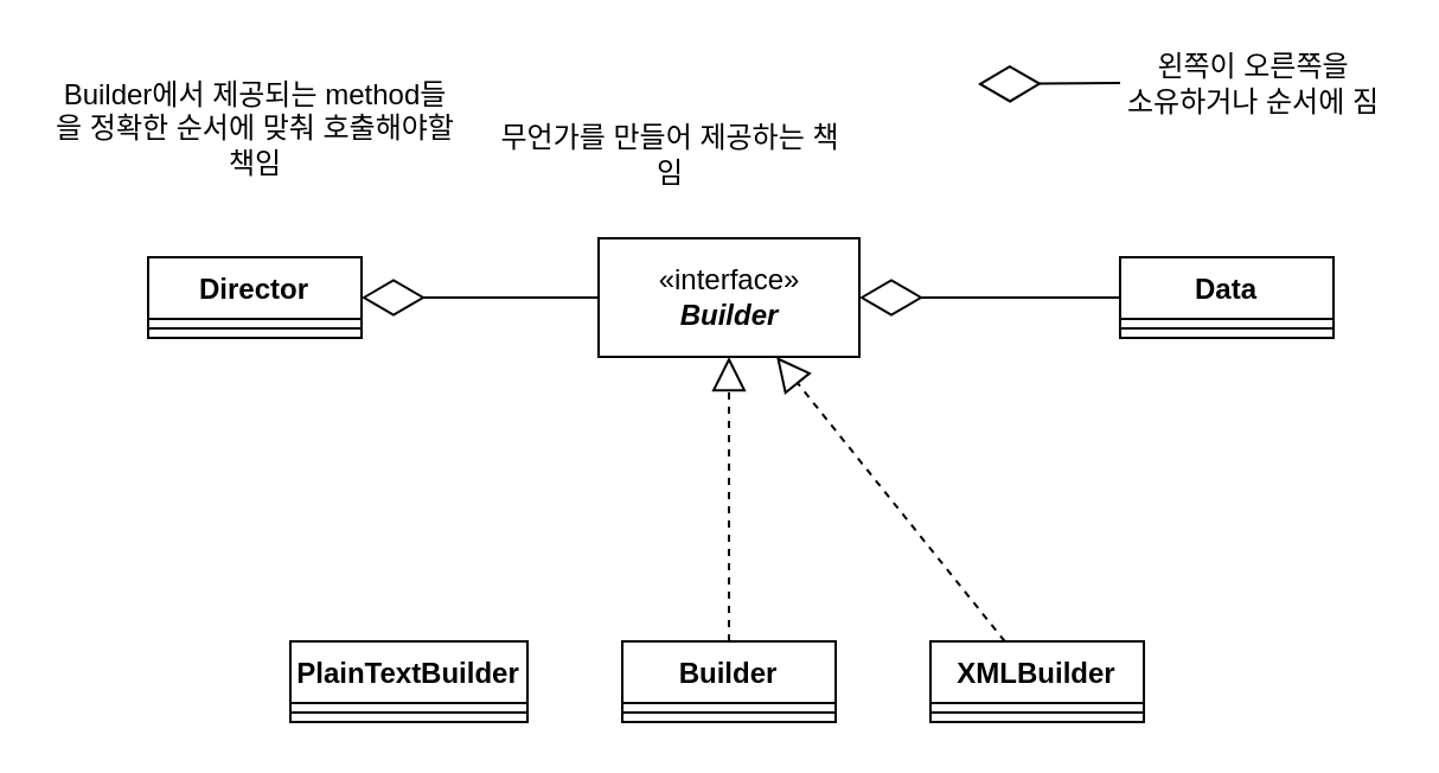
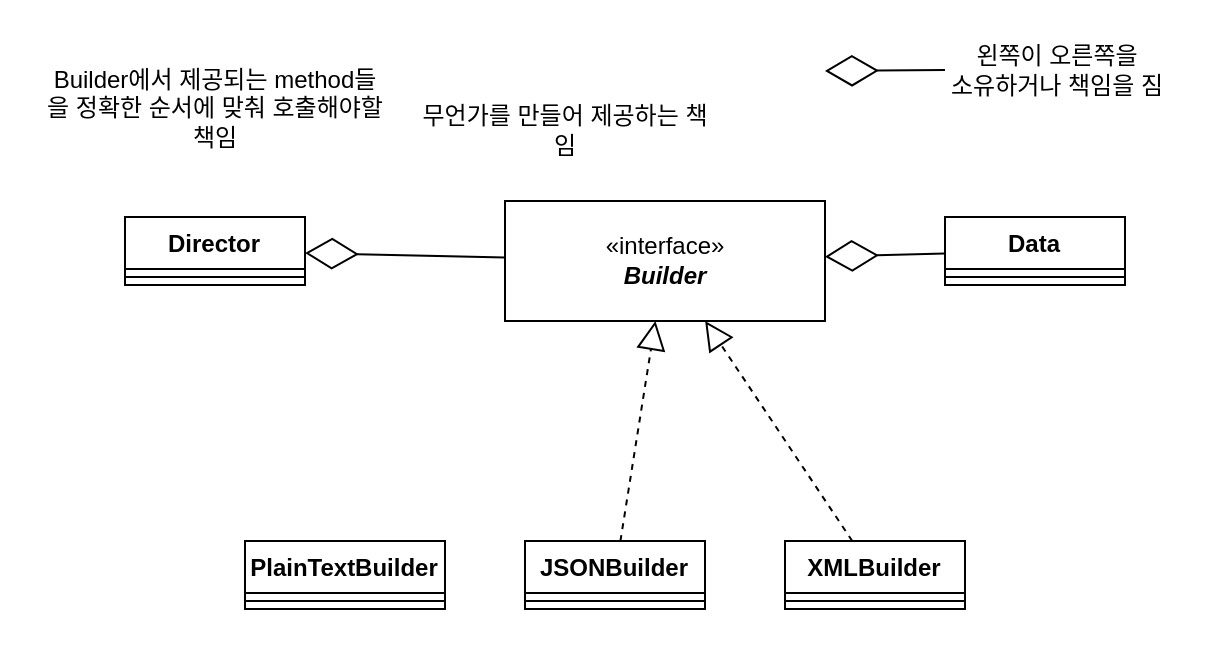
- <mxCell id="20" value="왼쪽이 오른쪽을 &lt;br&gt;소유하거나 순서에 짐" style="text;html=1;strokeColor=none;fillColor=none;align=center;verticalAlign=middle;whiteSpace=wrap;rounded=0;" vertex="1" parent="1"><mxGeometry x="472" y="20" width="112.5" height="30" as="geometry" /></mxCell>
+ <mxCell id="20" value="왼쪽이 오른쪽을 &lt;br&gt;소유하거나 책임을 짐" style="text;html=1;strokeColor=none;fillColor=none;align=center;verticalAlign=middle;whiteSpace=wrap;rounded=0;" vertex="1" parent="1"><mxGeometry x="472" y="20" width="112.5" height="30" as="geometry" /></mxCell>
- <mxCell id="2" value="«interface»&lt;br&gt;&lt;b&gt;&lt;i&gt;Builder&lt;/i&gt;&lt;/b&gt;" style="html=1;" vertex="1" parent="1"><mxGeometry x="252" y="100" width="110" height="50" as="geometry" /></mxCell>
+ <mxCell id="2" value="«interface»&lt;br&gt;&lt;b&gt;&lt;i&gt;Builder&lt;/i&gt;&lt;/b&gt;" style="html=1;" vertex="1" parent="1"><mxGeometry x="252" y="100" width="160" height="60" as="geometry" /></mxCell>
- <mxCell id="7" value="Builder" style="swimlane;fontStyle=1;align=center;verticalAlign=top;childLayout=stackLayout;horizontal=1;startSize=26;horizontalStack=0;resizeParent=1;resizeParentMax=0;resizeLast=0;collapsible=1;marginBottom=0;" vertex="1" parent="1"><mxGeometry x="262" y="270" width="90" height="34" as="geometry" /></mxCell>
+ <mxCell id="7" value="JSONBuilder" style="swimlane;fontStyle=1;align=center;verticalAlign=top;childLayout=stackLayout;horizontal=1;startSize=26;horizontalStack=0;resizeParent=1;resizeParentMax=0;resizeLast=0;collapsible=1;marginBottom=0;" vertex="1" parent="1"><mxGeometry x="262" y="270" width="90" height="34" as="geometry" /></mxCell>
